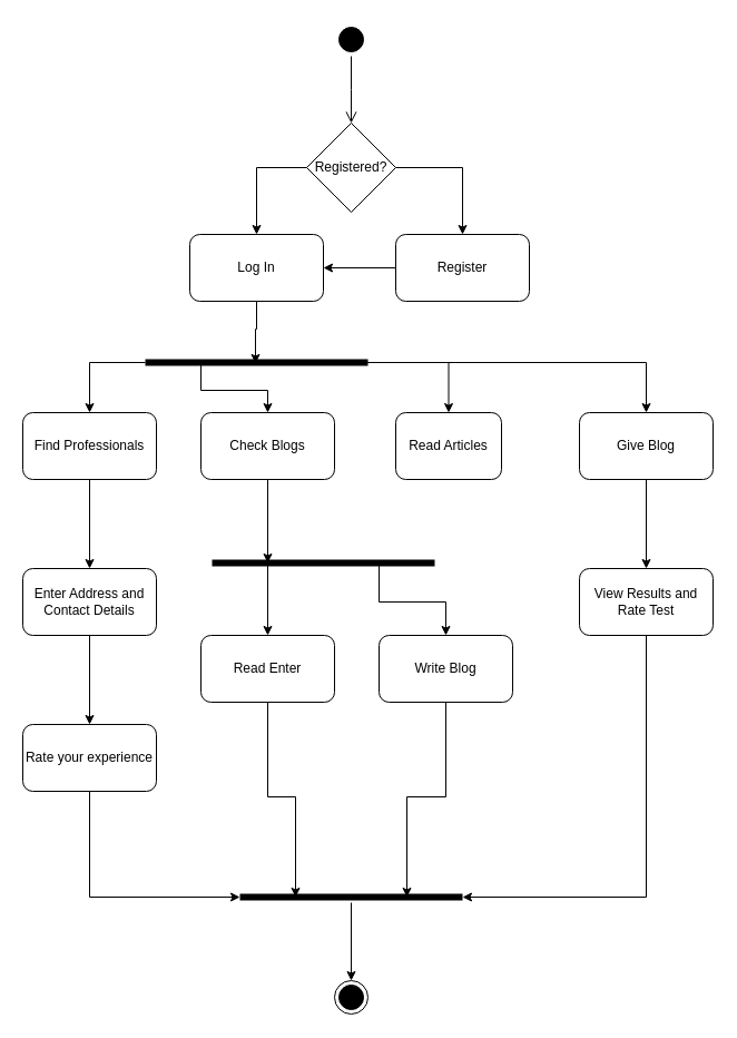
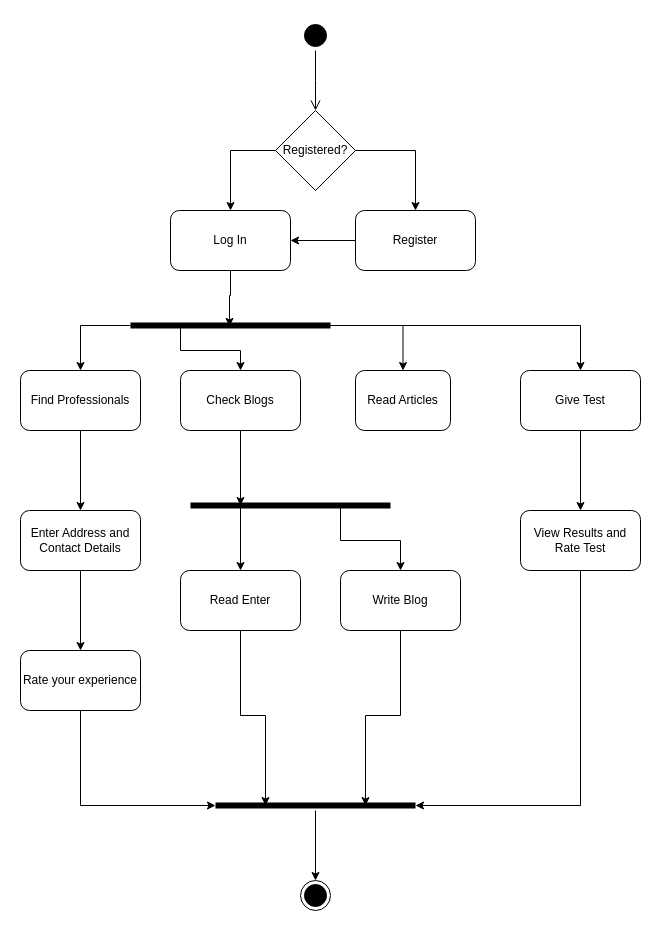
- <mxCell id="17" value="Give Blog" style="rounded=1;whiteSpace=wrap;html=1;" vertex="1" parent="1"><mxGeometry x="520" y="370" width="120" height="60" as="geometry" /></mxCell>
+ <mxCell id="17" value="Give Test" style="rounded=1;whiteSpace=wrap;html=1;" vertex="1" parent="1"><mxGeometry x="520" y="370" width="120" height="60" as="geometry" /></mxCell>
